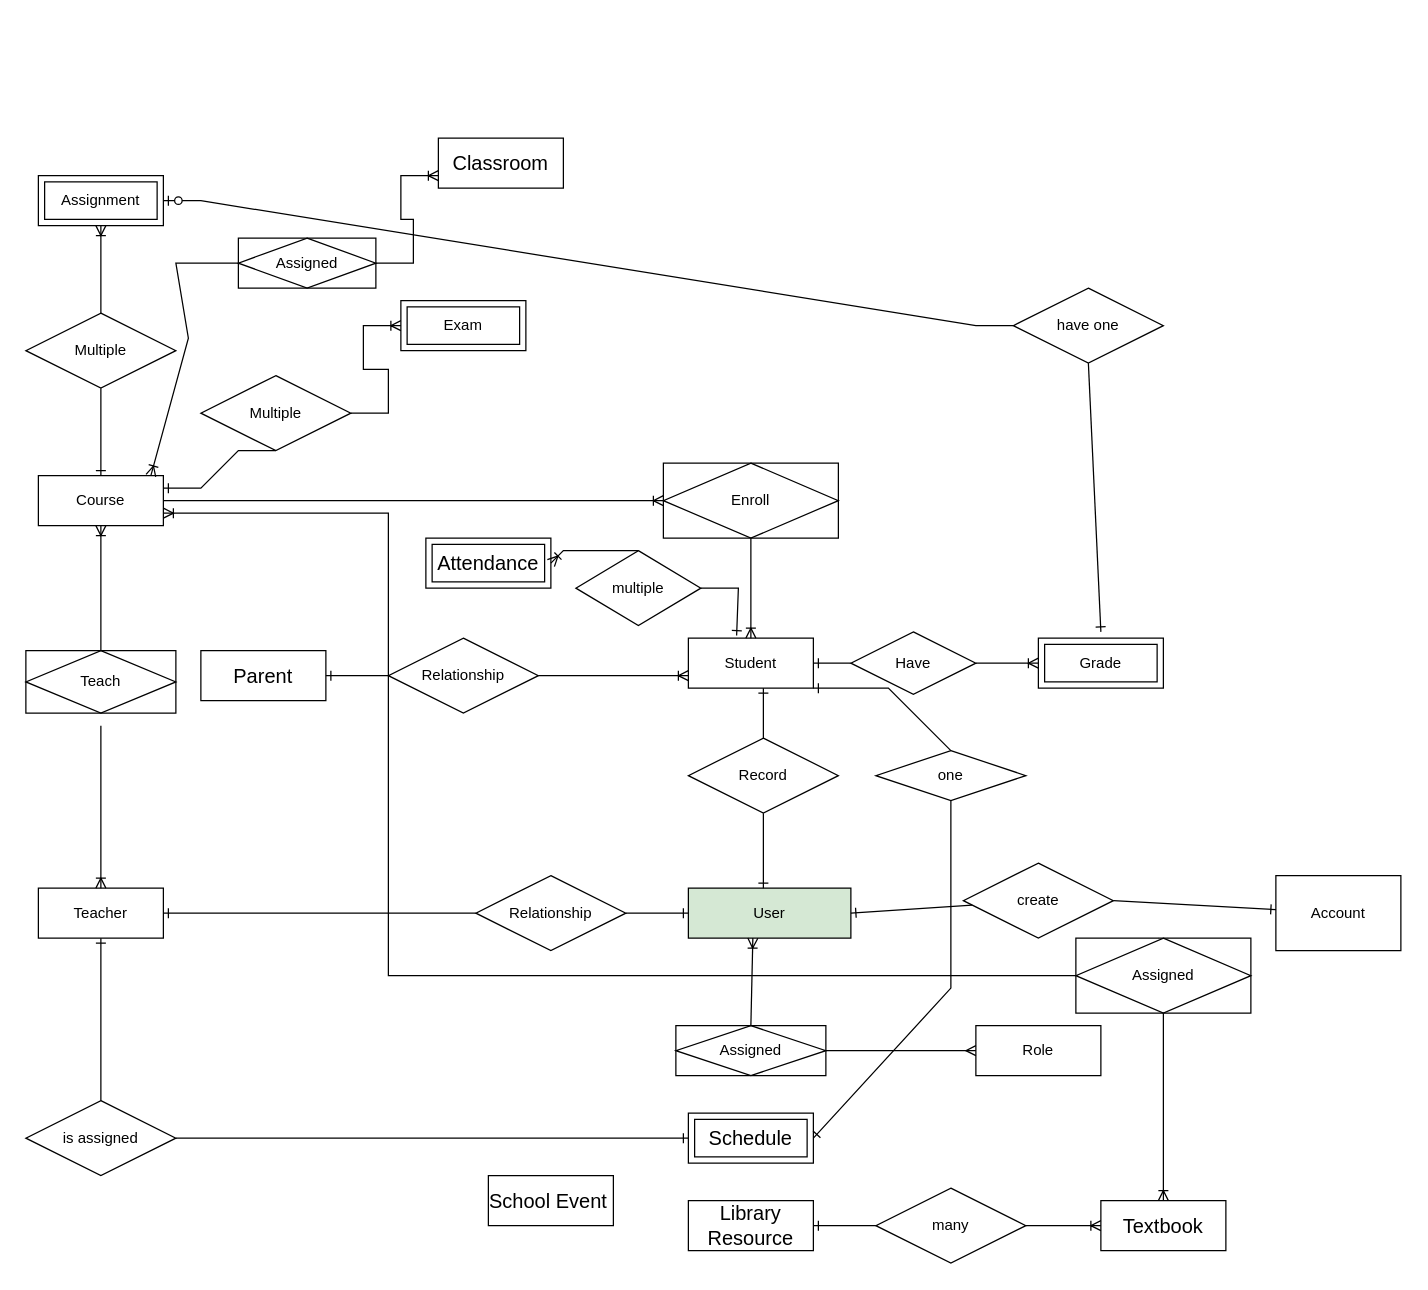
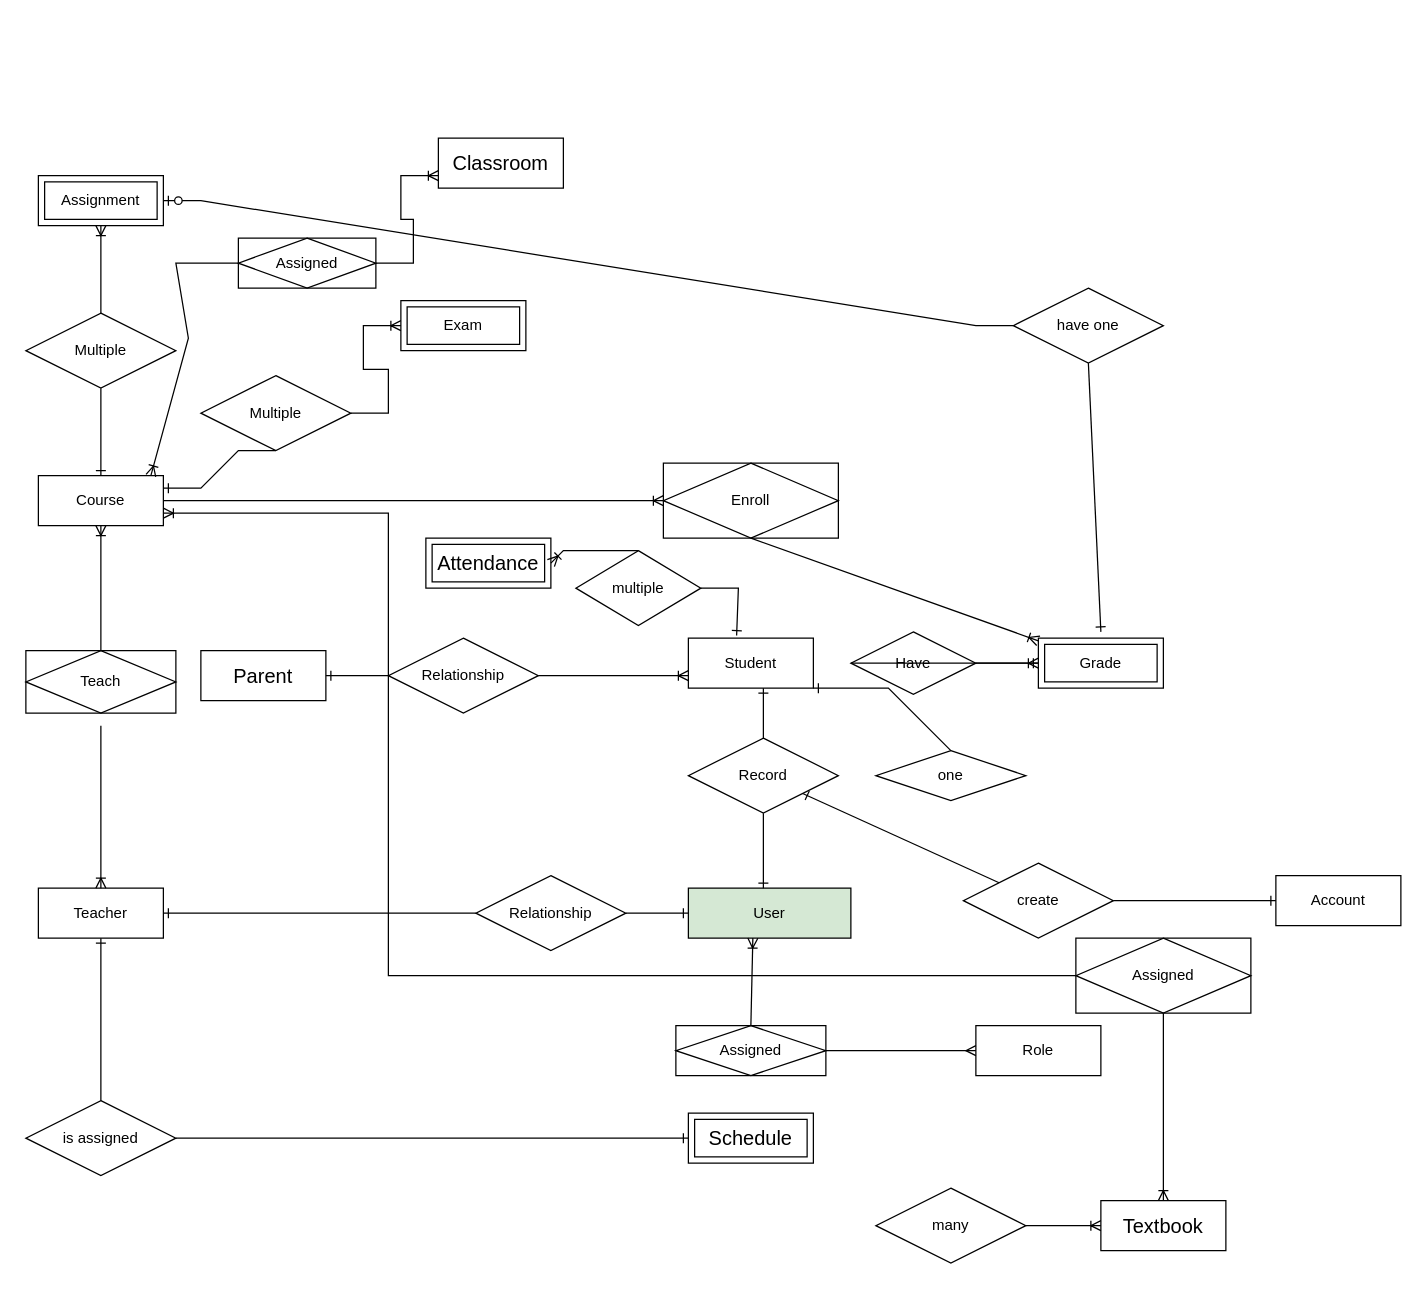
- <mxCell id="35" value="" style="fontSize=12;html=1;endArrow=ERoneToMany;rounded=0;exitX=0.5;exitY=1;exitDx=0;exitDy=0;entryX=0.5;entryY=0;entryDx=0;entryDy=0;" edge="1" parent="1" source="33" target="7"><mxGeometry width="100" height="100" relative="1" as="geometry"><mxPoint x="510" y="610" as="sourcePoint" /><mxPoint x="610" y="510" as="targetPoint" /></mxGeometry></mxCell>
+ <mxCell id="35" value="" style="fontSize=12;html=1;endArrow=ERoneToMany;rounded=0;exitX=0.5;exitY=1;exitDx=0;exitDy=0;" edge="1" parent="1" source="33" target="21"><mxGeometry width="100" height="100" relative="1" as="geometry"><mxPoint x="510" y="610" as="sourcePoint" /><mxPoint x="610" y="510" as="targetPoint" /></mxGeometry></mxCell>
- <mxCell id="50" value="" style="fontSize=12;html=1;endArrow=ERone;endFill=1;rounded=0;entryX=1;entryY=0.5;entryDx=0;entryDy=0;exitX=0;exitY=0.5;exitDx=0;exitDy=0;" edge="1" parent="1" source="48" target="7"><mxGeometry width="100" height="100" relative="1" as="geometry"><mxPoint x="540" y="660" as="sourcePoint" /><mxPoint x="640" y="560" as="targetPoint" /></mxGeometry></mxCell>
+ <mxCell id="50" value="" style="fontSize=12;html=1;endArrow=ERone;endFill=1;rounded=0;exitX=0;exitY=0.5;exitDx=0;exitDy=0;" edge="1" parent="1" source="48" target="21"><mxGeometry width="100" height="100" relative="1" as="geometry"><mxPoint x="540" y="660" as="sourcePoint" /><mxPoint x="640" y="560" as="targetPoint" /></mxGeometry></mxCell>
- <mxCell id="14" value="" style="fontSize=12;html=1;endArrow=ERone;endFill=1;rounded=0;entryX=1;entryY=0.5;entryDx=0;entryDy=0;" edge="1" parent="1" source="12" target="11"><mxGeometry width="100" height="100" relative="1" as="geometry"><mxPoint x="640" y="830" as="sourcePoint" /><mxPoint x="700" y="820" as="targetPoint" /></mxGeometry></mxCell>
+ <mxCell id="14" value="" style="fontSize=12;html=1;endArrow=ERone;endFill=1;rounded=0;" edge="1" parent="1" source="12" target="18"><mxGeometry width="100" height="100" relative="1" as="geometry"><mxPoint x="640" y="830" as="sourcePoint" /><mxPoint x="700" y="820" as="targetPoint" /></mxGeometry></mxCell>
- <mxCell id="10" value="Account" style="whiteSpace=wrap;html=1;align=center;" vertex="1" parent="1"><mxGeometry x="1020" y="700" width="100" height="60" as="geometry" /></mxCell>
+ <mxCell id="10" value="Account" style="whiteSpace=wrap;html=1;align=center;" vertex="1" parent="1"><mxGeometry x="1020" y="700" width="100" height="40" as="geometry" /></mxCell>
- <mxCell id="62" value="" style="fontSize=12;html=1;endArrow=ERone;endFill=1;rounded=0;entryX=1;entryY=0.5;entryDx=0;entryDy=0;exitX=0.5;exitY=1;exitDx=0;exitDy=0;" edge="1" parent="1" source="60" target="23"><mxGeometry width="100" height="100" relative="1" as="geometry"><mxPoint x="490" y="720" as="sourcePoint" /><mxPoint x="590" y="620" as="targetPoint" /><Array as="points"><mxPoint x="760" y="790" /></Array></mxGeometry></mxCell>
- <mxCell id="3" value="&lt;span id=&quot;docs-internal-guid-aabf22c5-7fff-1cc0-5215-1f0504a3b29c&quot;&gt;&lt;span style=&quot;font-size: 12pt; font-family: Arial, sans-serif; background-color: transparent; font-variant-numeric: normal; font-variant-east-asian: normal; font-variant-alternates: normal; font-variant-position: normal; vertical-align: baseline; white-space-collapse: preserve;&quot;&gt;School Event &lt;/span&gt;&lt;/span&gt;" style="whiteSpace=wrap;html=1;align=center;" vertex="1" parent="1"><mxGeometry x="390" y="940" width="100" height="40" as="geometry" /></mxCell>
- <mxCell id="4" value="&lt;span id=&quot;docs-internal-guid-67ab06bc-7fff-496f-90fb-2fb642b48d28&quot;&gt;&lt;span style=&quot;font-size: 12pt; font-family: Arial, sans-serif; background-color: transparent; font-variant-numeric: normal; font-variant-east-asian: normal; font-variant-alternates: normal; font-variant-position: normal; vertical-align: baseline; white-space-collapse: preserve;&quot;&gt;Library Resource&lt;/span&gt;&lt;/span&gt;" style="whiteSpace=wrap;html=1;align=center;" vertex="1" parent="1"><mxGeometry x="550" y="960" width="100" height="40" as="geometry" /></mxCell>
- <mxCell id="65" value="" style="fontSize=12;html=1;endArrow=ERone;endFill=1;rounded=0;entryX=1;entryY=0.5;entryDx=0;entryDy=0;exitX=0;exitY=0.5;exitDx=0;exitDy=0;" edge="1" parent="1" source="63" target="4"><mxGeometry width="100" height="100" relative="1" as="geometry"><mxPoint x="590" y="950" as="sourcePoint" /><mxPoint x="690" y="850" as="targetPoint" /></mxGeometry></mxCell>
